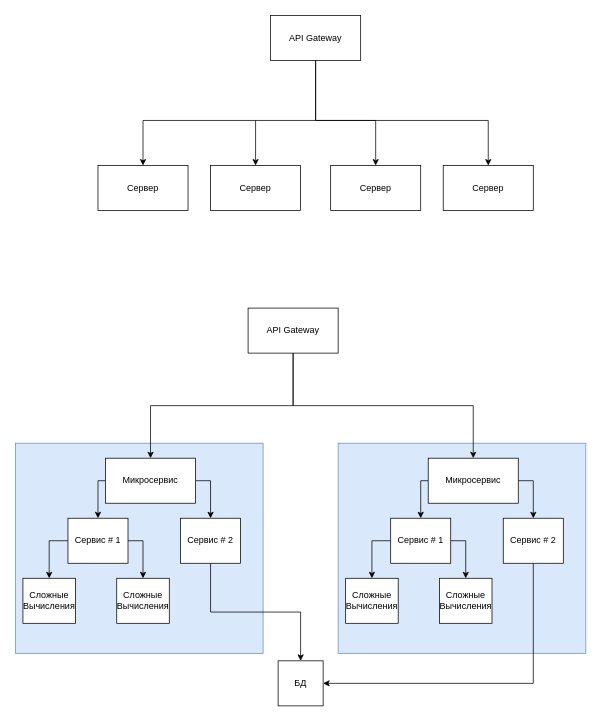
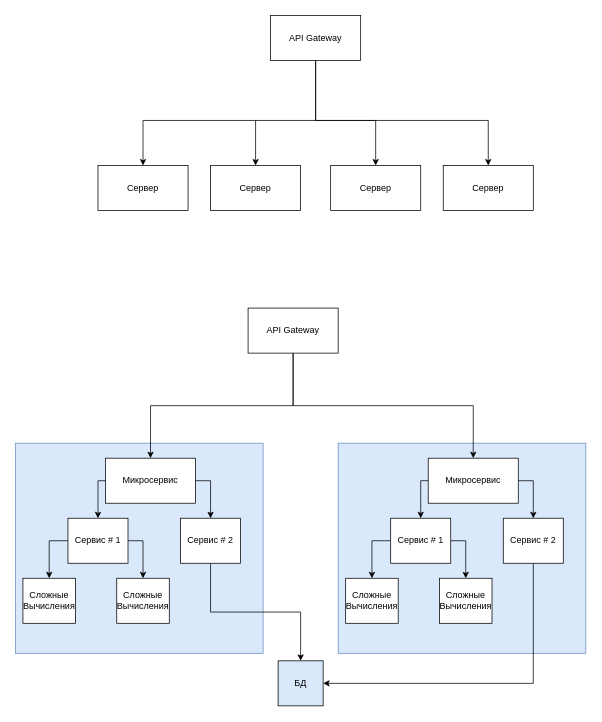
- <mxCell id="20" value="БД" style="rounded=0;whiteSpace=wrap;html=1;" vertex="1" parent="1"><mxGeometry x="370" y="880" width="60" height="60" as="geometry" /></mxCell>
+ <mxCell id="20" value="БД" style="rounded=0;whiteSpace=wrap;html=1;fillColor=#dae8fc;" vertex="1" parent="1"><mxGeometry x="370" y="880" width="60" height="60" as="geometry" /></mxCell>
